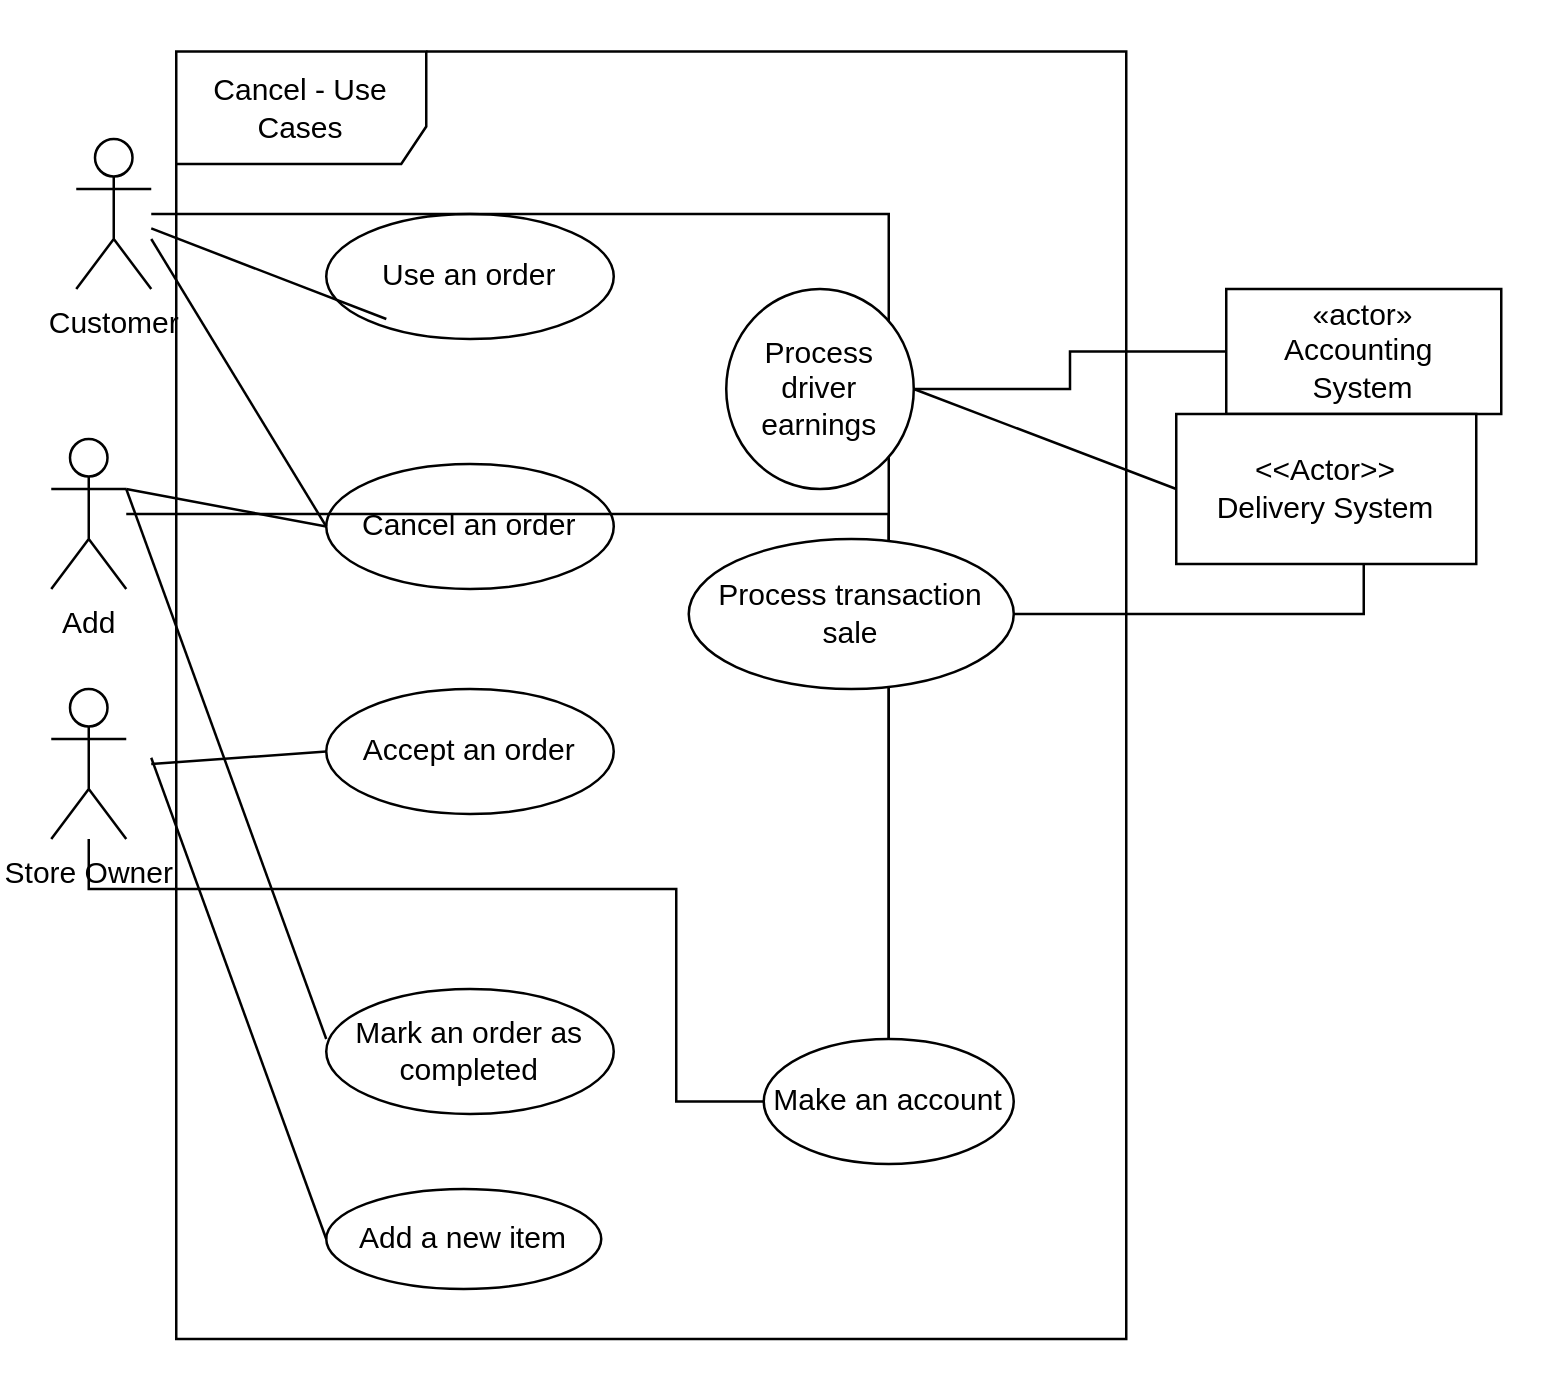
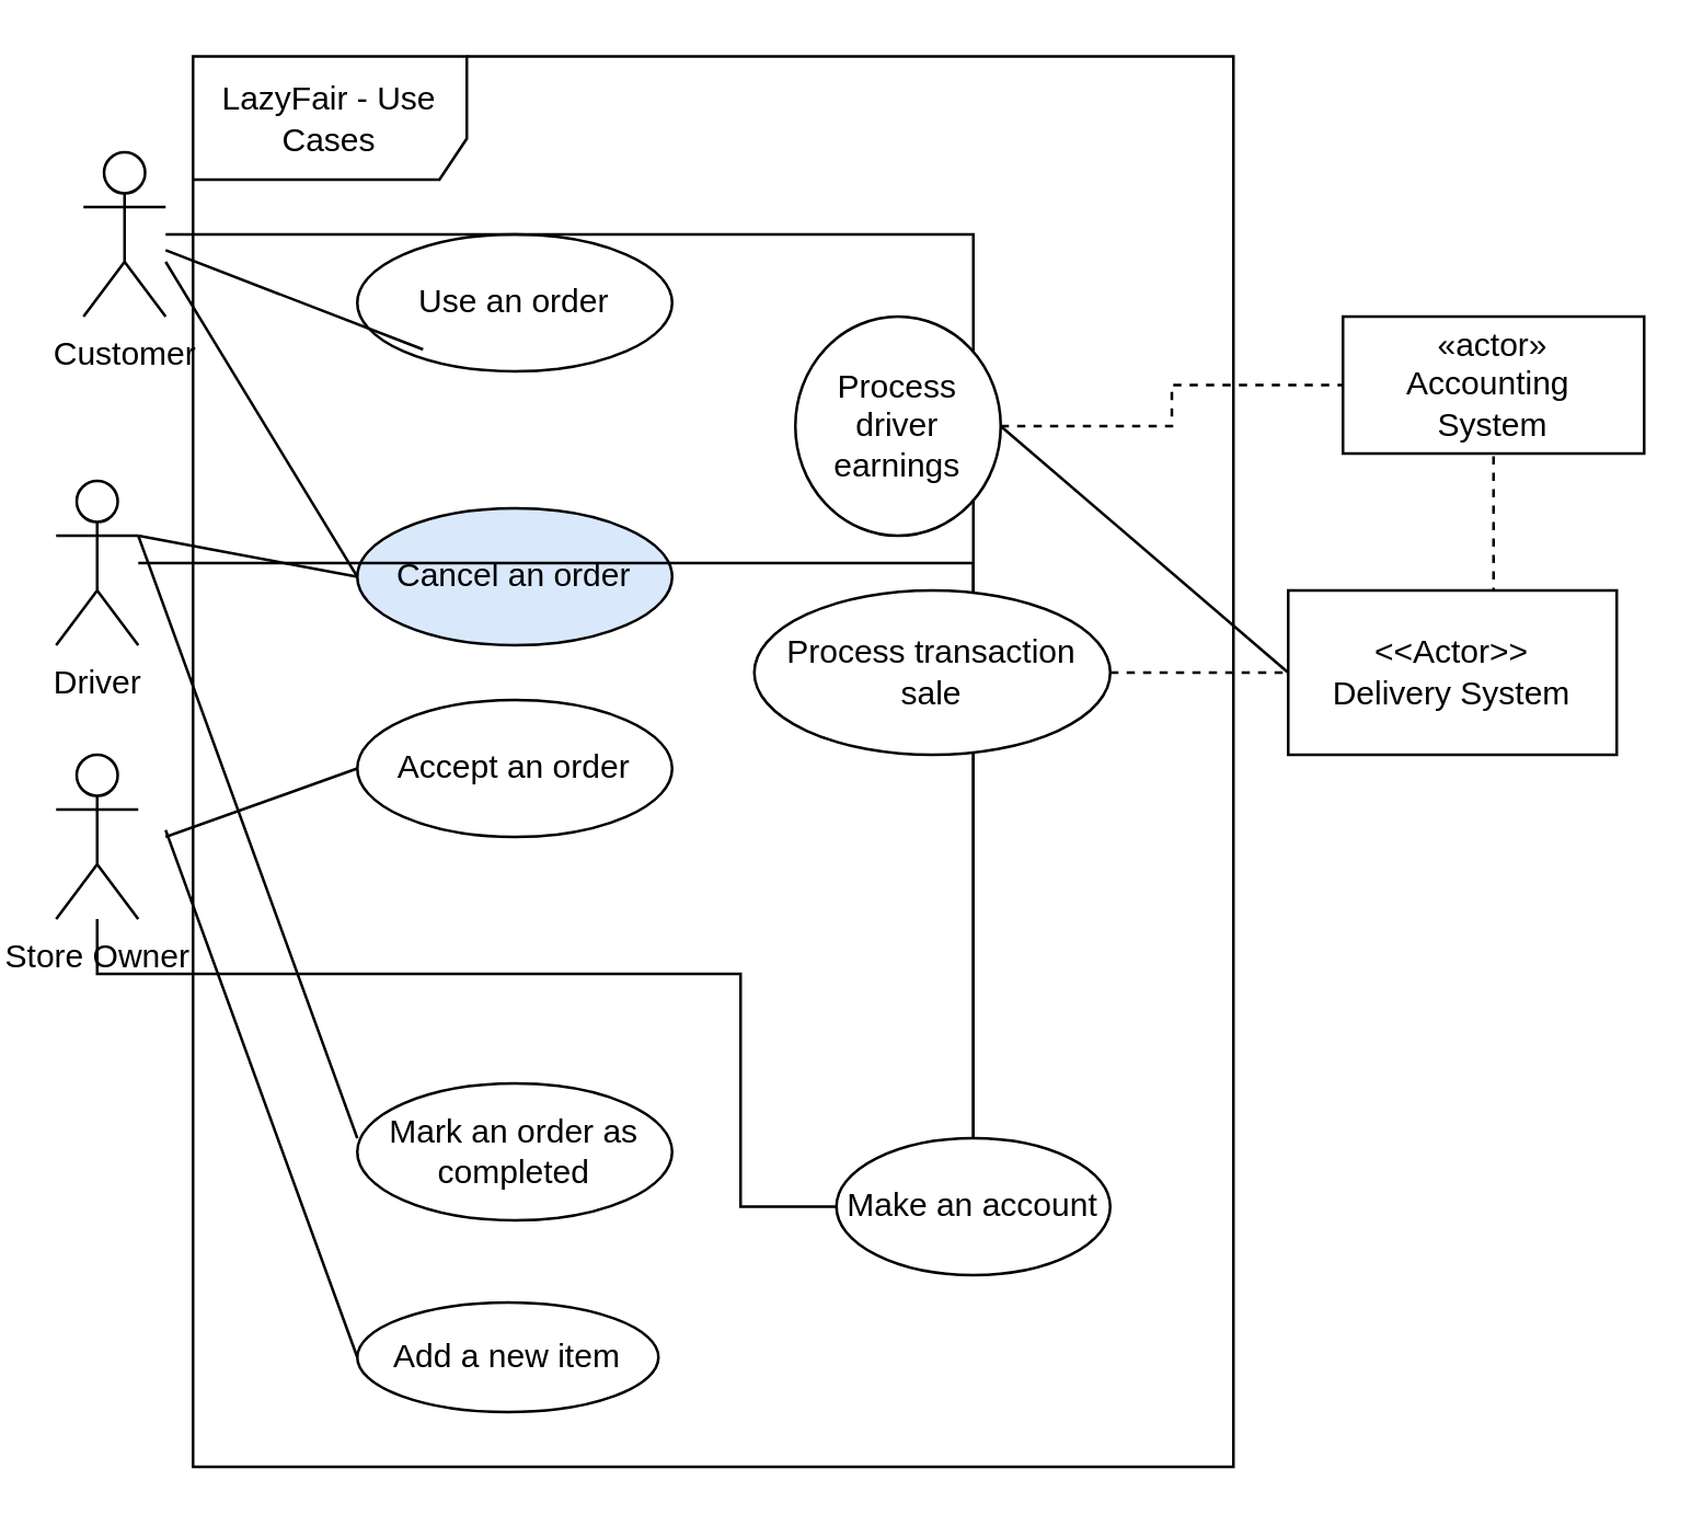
- <mxCell id="2" value="Cancel - Use Cases" style="shape=umlFrame;whiteSpace=wrap;html=1;pointerEvents=0;width=100;height=45;" vertex="1" parent="1"><mxGeometry x="70" y="20" width="380" height="515" as="geometry" /></mxCell>
+ <mxCell id="2" value="LazyFair - Use Cases" style="shape=umlFrame;whiteSpace=wrap;html=1;pointerEvents=0;width=100;height=45;" vertex="1" parent="1"><mxGeometry x="70" y="20" width="380" height="515" as="geometry" /></mxCell>
- <mxCell id="21" style="edgeStyle=orthogonalEdgeStyle;rounded=0;orthogonalLoop=1;jettySize=auto;html=1;endArrow=none;startFill=0;" edge="1" parent="1" source="22" target="25"><mxGeometry relative="1" as="geometry" /></mxCell>
+ <mxCell id="21" style="edgeStyle=orthogonalEdgeStyle;rounded=0;orthogonalLoop=1;jettySize=auto;html=1;endArrow=none;startFill=0;dashed=1;" edge="1" parent="1" source="22" target="25"><mxGeometry relative="1" as="geometry" /></mxCell>
- <mxCell id="26" value="&amp;lt;&amp;lt;Actor&amp;gt;&amp;gt;&lt;div&gt;Delivery System&lt;/div&gt;" style="rounded=0;whiteSpace=wrap;html=1;" vertex="1" parent="1"><mxGeometry x="470" y="165" width="120" height="60" as="geometry" /></mxCell>
+ <mxCell id="26" value="&amp;lt;&amp;lt;Actor&amp;gt;&amp;gt;&lt;div&gt;Delivery System&lt;/div&gt;" style="rounded=0;whiteSpace=wrap;html=1;" vertex="1" parent="1"><mxGeometry x="470" y="215" width="120" height="60" as="geometry" /></mxCell>
- <mxCell id="5" value="Cancel an order" style="ellipse;whiteSpace=wrap;html=1;" vertex="1" parent="1"><mxGeometry x="130" y="185" width="115" height="50" as="geometry" /></mxCell>
+ <mxCell id="5" value="Cancel an order" style="ellipse;whiteSpace=wrap;html=1;fillColor=#dae8fc;" vertex="1" parent="1"><mxGeometry x="130" y="185" width="115" height="50" as="geometry" /></mxCell>
- <mxCell id="23" style="edgeStyle=orthogonalEdgeStyle;rounded=0;orthogonalLoop=1;jettySize=auto;html=1;endArrow=none;startFill=0;" edge="1" parent="1" source="24" target="25"><mxGeometry relative="1" as="geometry" /></mxCell>
+ <mxCell id="23" style="edgeStyle=orthogonalEdgeStyle;rounded=0;orthogonalLoop=1;jettySize=auto;html=1;endArrow=none;startFill=0;dashed=1;" edge="1" parent="1" source="24" target="25"><mxGeometry relative="1" as="geometry" /></mxCell>
- <mxCell id="7" value="Add" style="shape=umlActor;verticalLabelPosition=bottom;verticalAlign=top;html=1;outlineConnect=0;" vertex="1" parent="1"><mxGeometry x="20" y="175" width="30" height="60" as="geometry" /></mxCell>
+ <mxCell id="7" value="Driver" style="shape=umlActor;verticalLabelPosition=bottom;verticalAlign=top;html=1;outlineConnect=0;" vertex="1" parent="1"><mxGeometry x="20" y="175" width="30" height="60" as="geometry" /></mxCell>
- <mxCell id="8" value="Accept an order" style="ellipse;whiteSpace=wrap;html=1;" vertex="1" parent="1"><mxGeometry x="130" y="275" width="115" height="50" as="geometry" /></mxCell>
+ <mxCell id="8" value="Accept an order" style="ellipse;whiteSpace=wrap;html=1;" vertex="1" parent="1"><mxGeometry x="130" y="255" width="115" height="50" as="geometry" /></mxCell>
